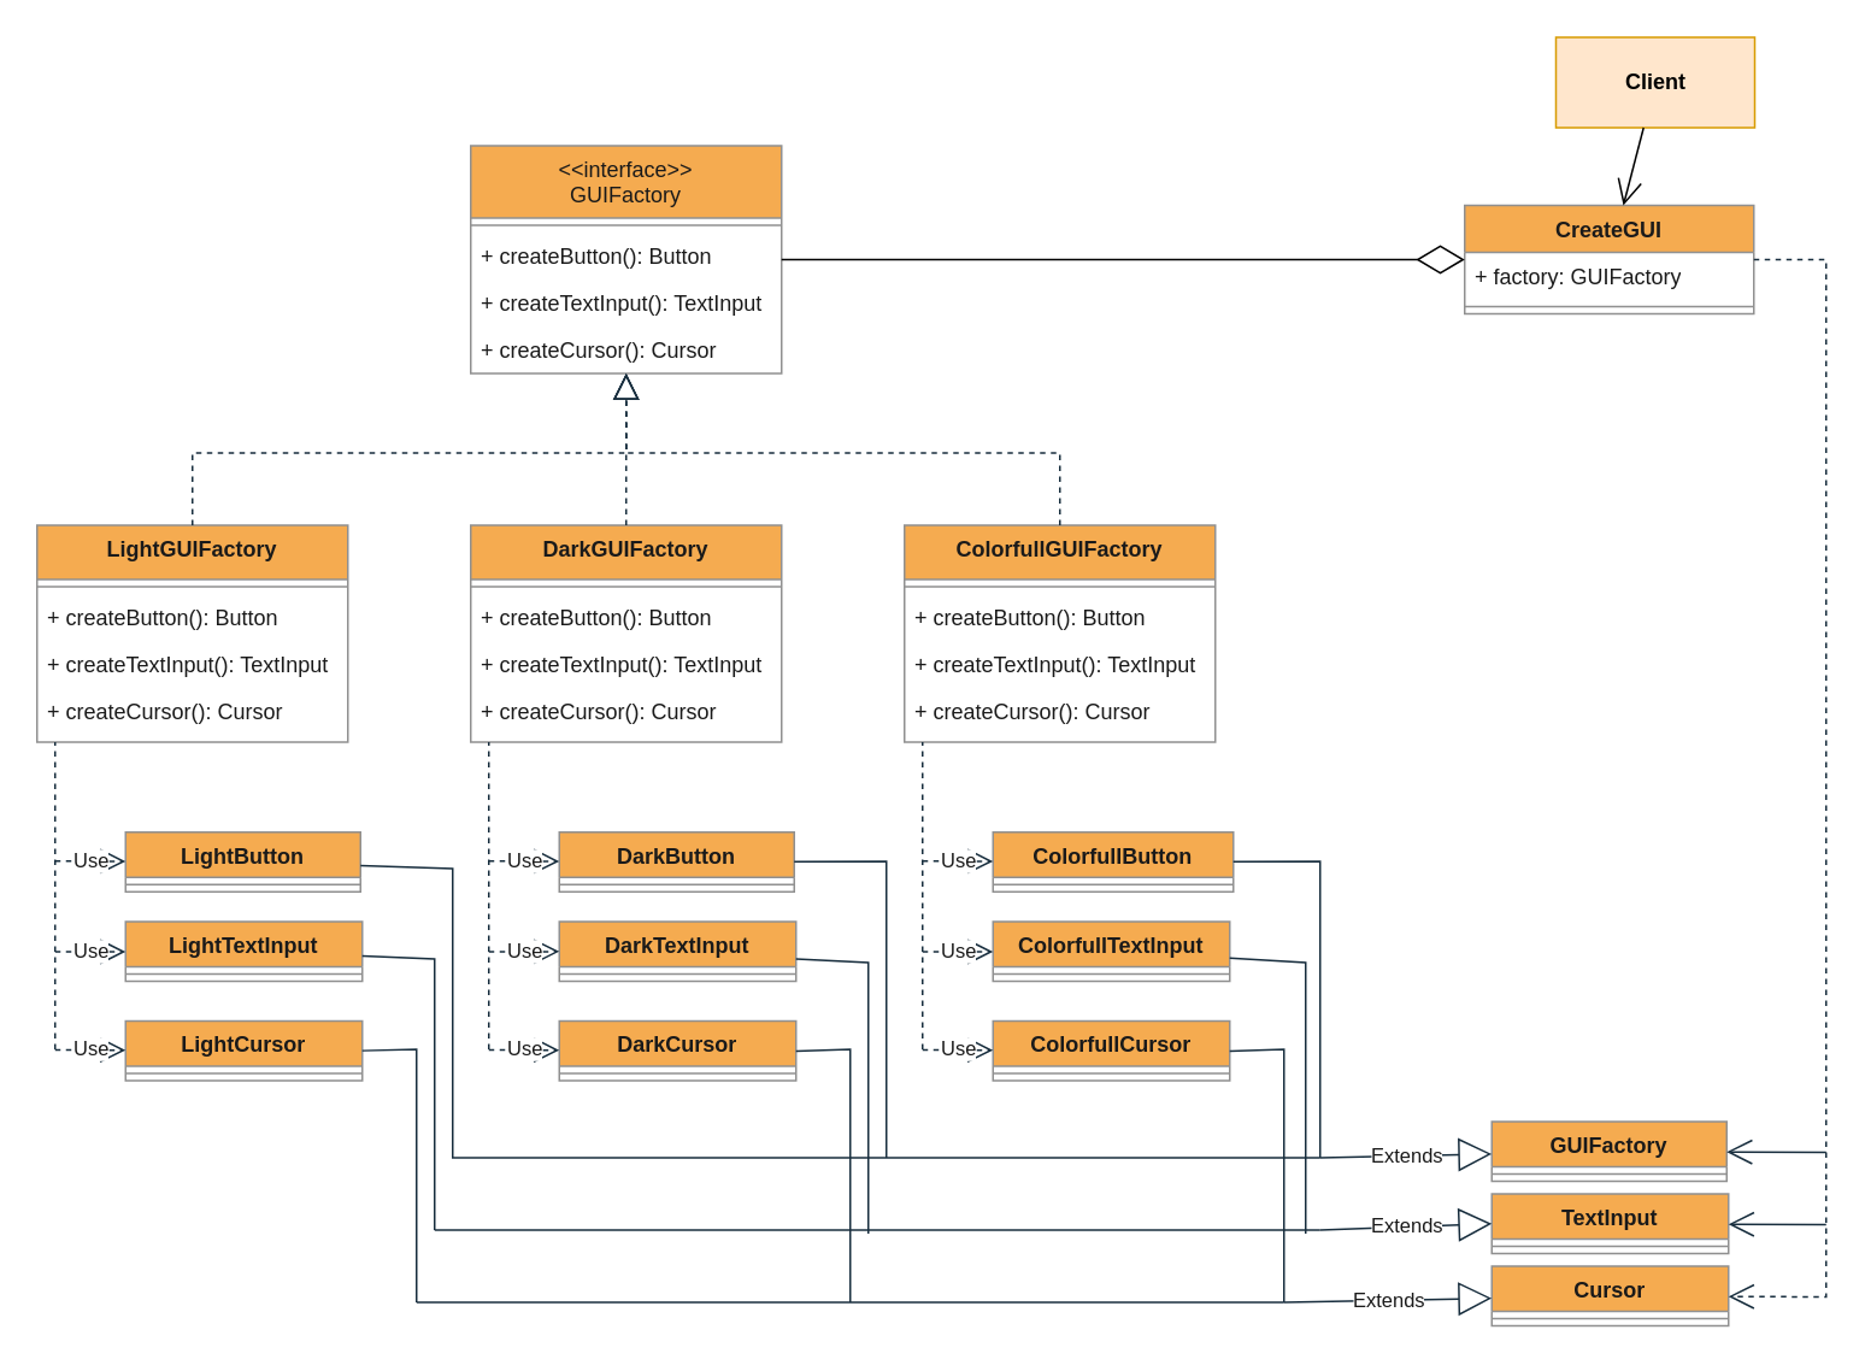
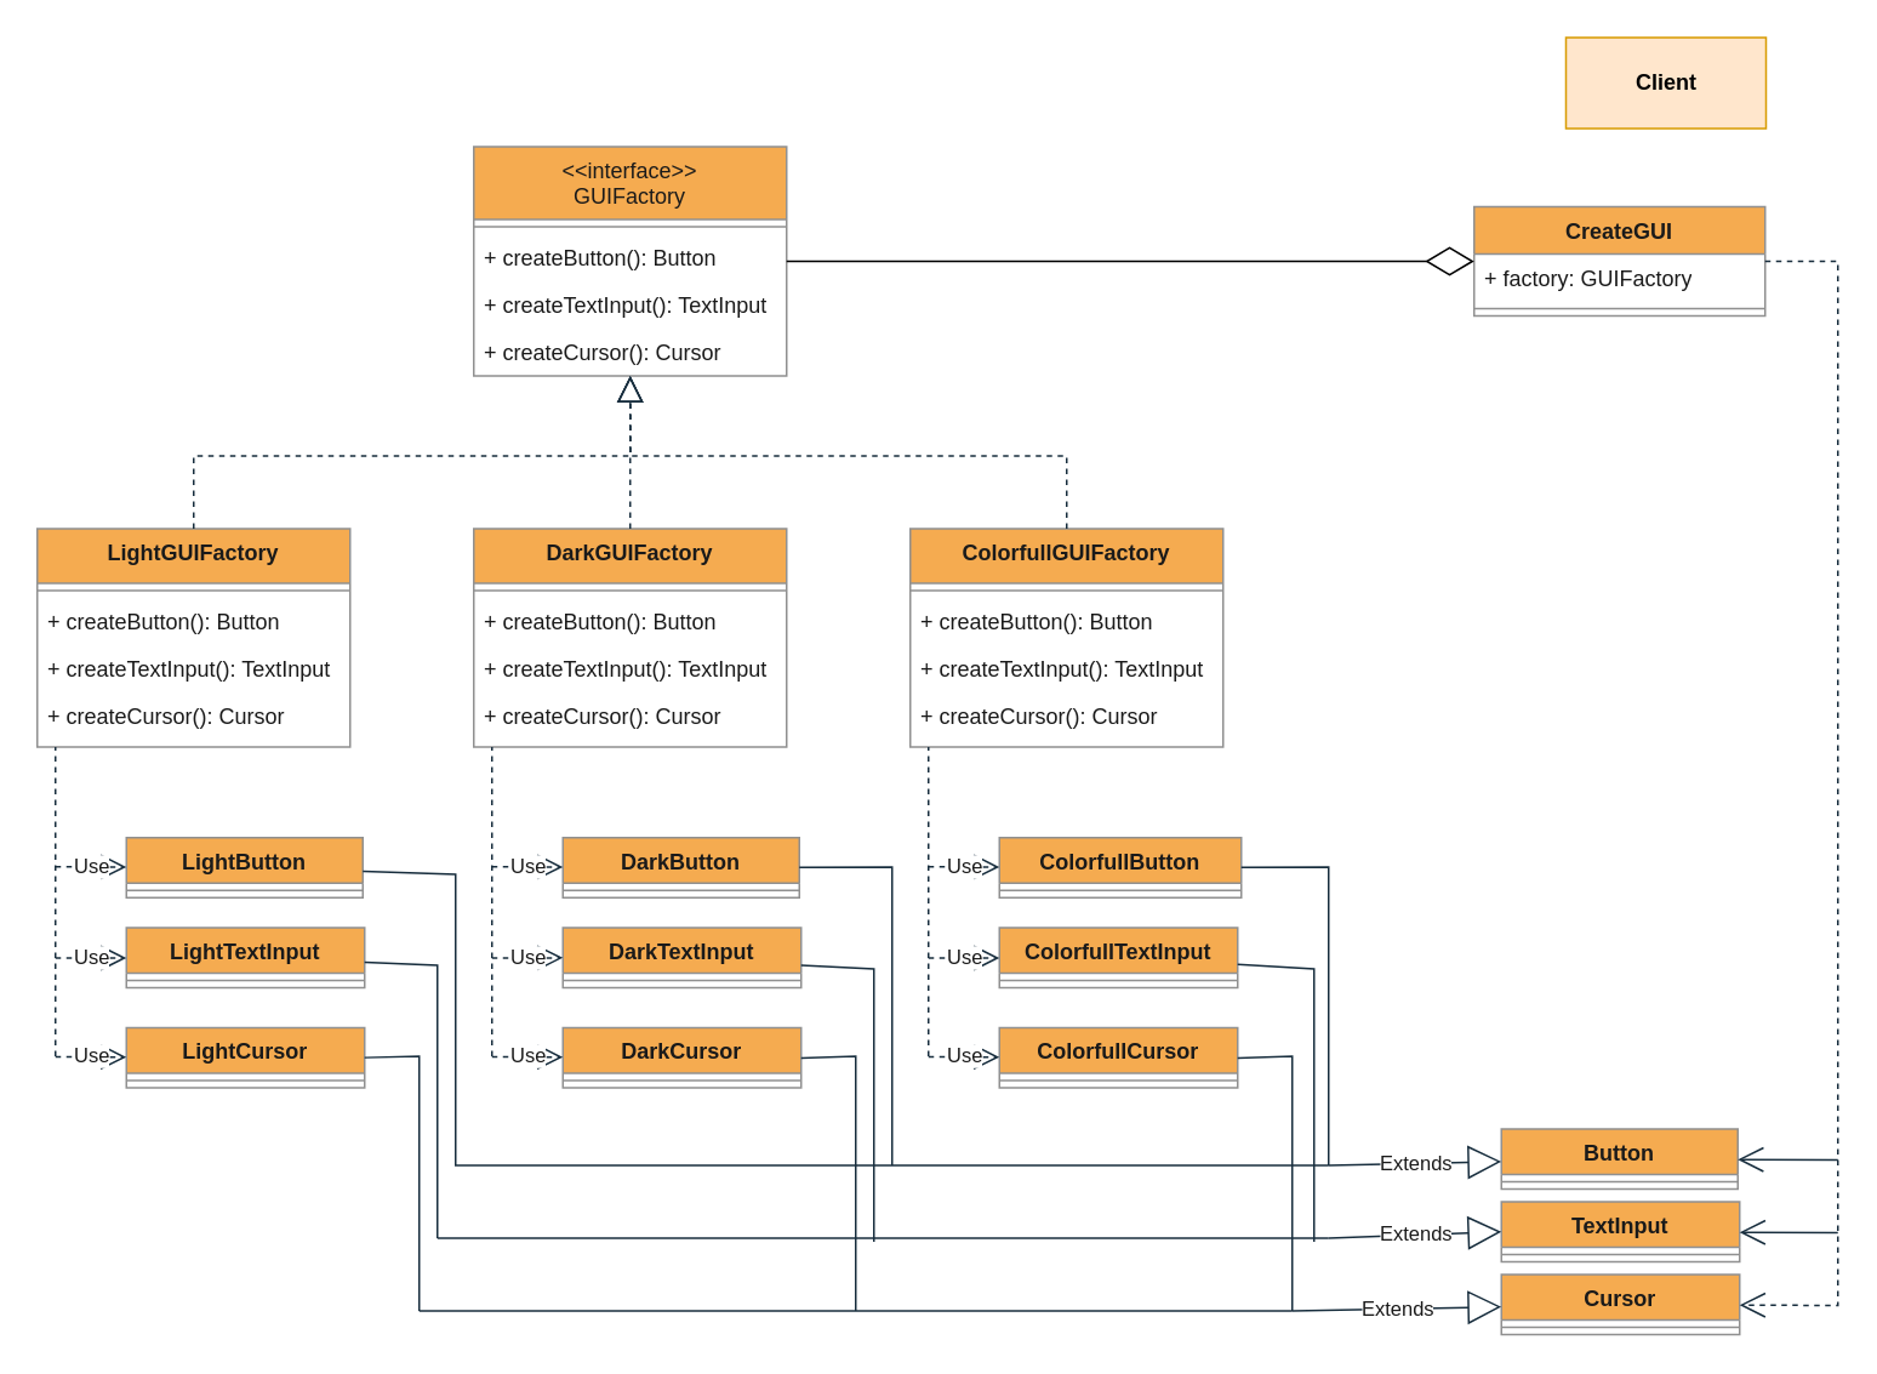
- <mxCell id="82" value="" style="endArrow=open;endFill=1;endSize=12;html=1;rounded=0;" edge="1" parent="1" source="81" target="25"><mxGeometry width="160" relative="1" as="geometry"><mxPoint x="660" y="20" as="sourcePoint" /><mxPoint x="820" y="20" as="targetPoint" /></mxGeometry></mxCell>
- <mxCell id="34" value="GUIFactory" style="swimlane;fontStyle=1;align=center;verticalAlign=top;childLayout=stackLayout;horizontal=1;startSize=25;horizontalStack=0;resizeParent=1;resizeParentMax=0;resizeLast=0;collapsible=1;marginBottom=0;whiteSpace=wrap;html=1;strokeColor=#909090;fontColor=#1A1A1A;fillColor=#F5AB50;" parent="1" vertex="1"><mxGeometry x="825" y="620" width="130" height="33" as="geometry" /></mxCell>
+ <mxCell id="34" value="Button" style="swimlane;fontStyle=1;align=center;verticalAlign=top;childLayout=stackLayout;horizontal=1;startSize=25;horizontalStack=0;resizeParent=1;resizeParentMax=0;resizeLast=0;collapsible=1;marginBottom=0;whiteSpace=wrap;html=1;strokeColor=#909090;fontColor=#1A1A1A;fillColor=#F5AB50;" parent="1" vertex="1"><mxGeometry x="825" y="620" width="130" height="33" as="geometry" /></mxCell>
